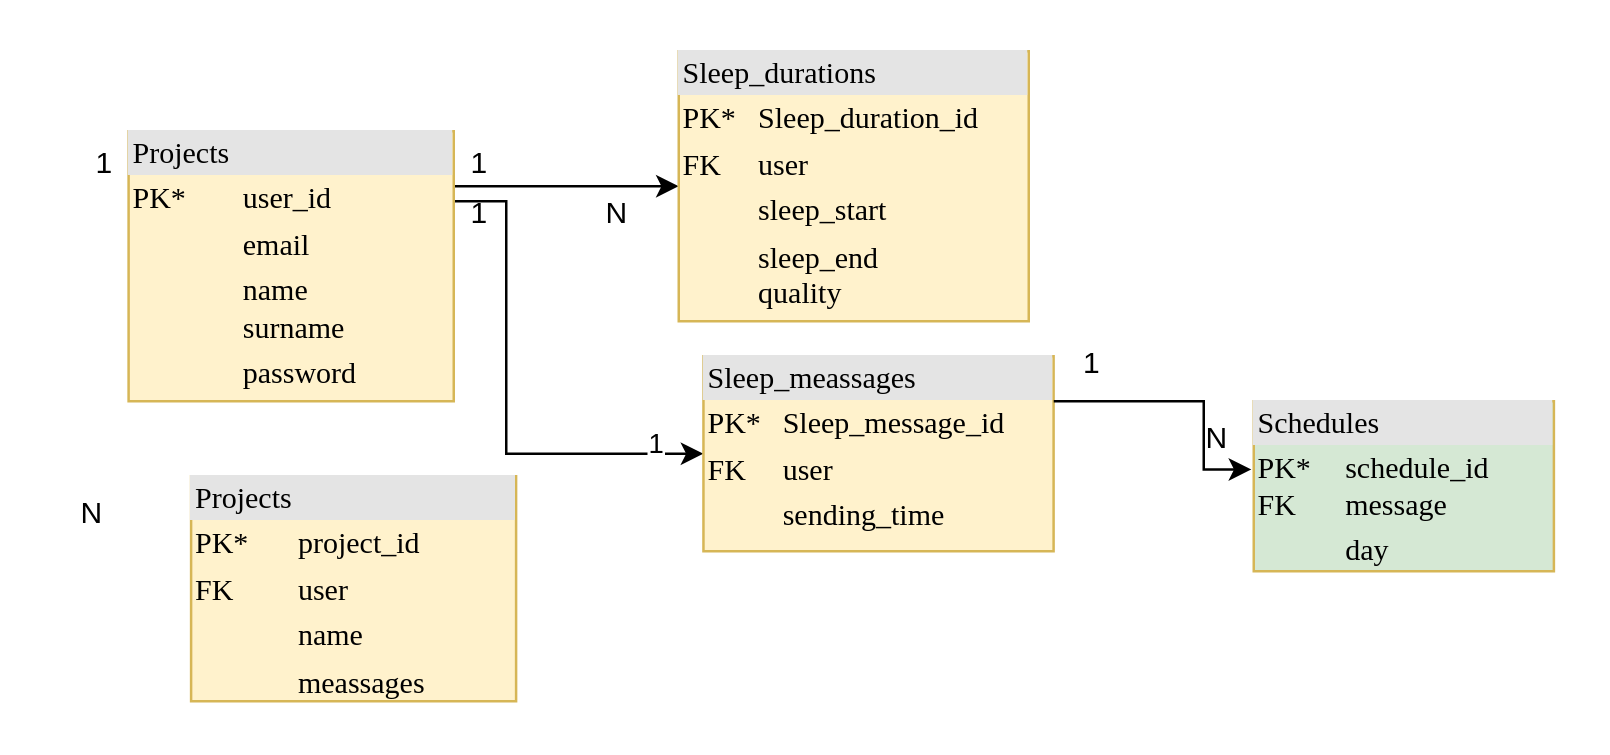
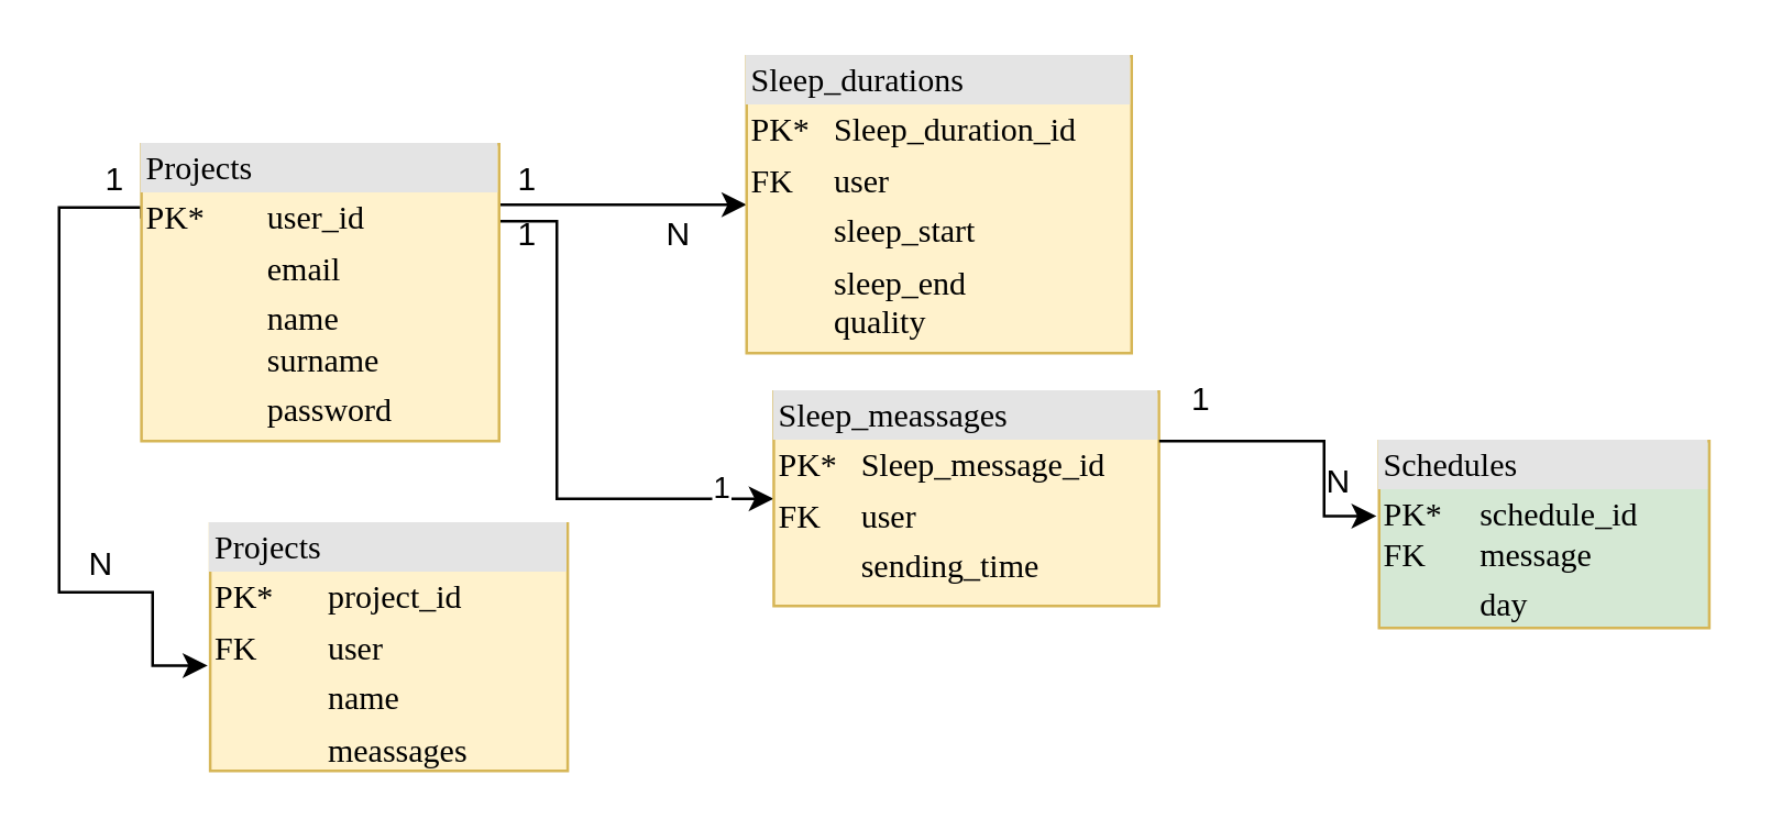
+ <mxCell id="5" style="edgeStyle=orthogonalEdgeStyle;rounded=0;orthogonalLoop=1;jettySize=auto;html=1;exitX=0;exitY=0.25;exitDx=0;exitDy=0;entryX=-0.007;entryY=0.574;entryDx=0;entryDy=0;entryPerimeter=0;" parent="1" source="6" target="16" edge="1"><mxGeometry relative="1" as="geometry"><mxPoint x="10.94" y="282" as="targetPoint" /><Array as="points"><mxPoint x="51" y="75" /><mxPoint x="21" y="75" /><mxPoint x="21" y="215" /><mxPoint x="55" y="215" /></Array></mxGeometry></mxCell>
